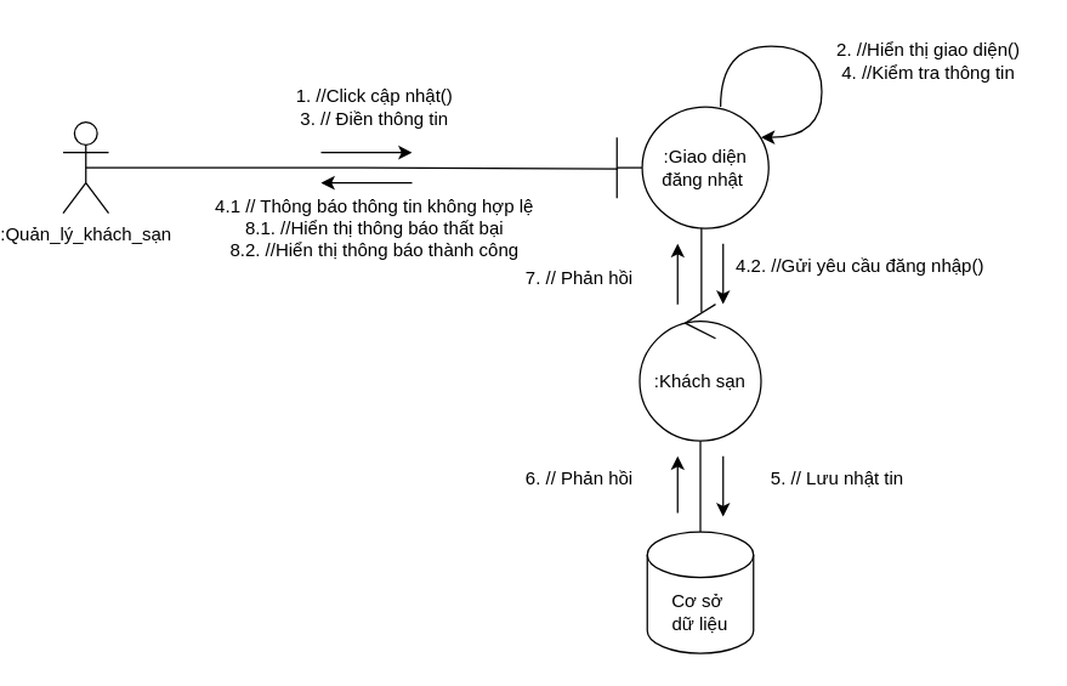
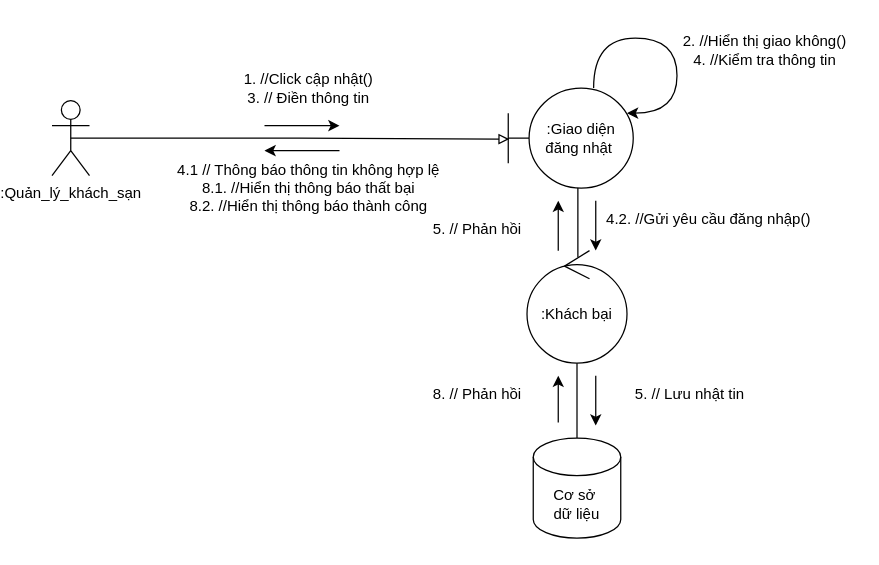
- <mxCell id="22" value="&lt;span id=&quot;selected_text&quot;&gt;&lt;/span&gt;&lt;span id=&quot;selected_text&quot;&gt;&lt;/span&gt;&lt;span id=&quot;selected_text&quot;&gt;&lt;/span&gt;&lt;span id=&quot;selected_text&quot;&gt;&lt;/span&gt;2. //Hiển thị giao diện()&lt;div&gt;4. //Kiểm tra thông tin&lt;/div&gt;" style="text;html=1;align=center;verticalAlign=middle;resizable=0;points=[];autosize=1;strokeColor=none;fillColor=none;" vertex="1" parent="1"><mxGeometry x="520" y="20" width="140" height="40" as="geometry" /></mxCell>
+ <mxCell id="22" value="&lt;span id=&quot;selected_text&quot;&gt;&lt;/span&gt;&lt;span id=&quot;selected_text&quot;&gt;&lt;/span&gt;&lt;span id=&quot;selected_text&quot;&gt;&lt;/span&gt;&lt;span id=&quot;selected_text&quot;&gt;&lt;/span&gt;2. //Hiển thị giao không()&lt;div&gt;4. //Kiểm tra thông tin&lt;/div&gt;" style="text;html=1;align=center;verticalAlign=middle;resizable=0;points=[];autosize=1;strokeColor=none;fillColor=none;" vertex="1" parent="1"><mxGeometry x="520" y="20" width="140" height="40" as="geometry" /></mxCell>
- <mxCell id="2" style="edgeStyle=orthogonalEdgeStyle;rounded=0;orthogonalLoop=1;jettySize=auto;html=1;entryX=0.007;entryY=0.51;entryDx=0;entryDy=0;endArrow=none;endFill=0;entryPerimeter=0;exitX=0.5;exitY=0.5;exitDx=0;exitDy=0;exitPerimeter=0;" edge="1" parent="1" source="3" target="17"><mxGeometry relative="1" as="geometry"><mxPoint x="320" y="110" as="targetPoint" /><mxPoint x="115" y="110" as="sourcePoint" /></mxGeometry></mxCell>
+ <mxCell id="2" style="edgeStyle=orthogonalEdgeStyle;rounded=0;orthogonalLoop=1;jettySize=auto;html=1;entryX=0.007;entryY=0.51;entryDx=0;entryDy=0;endArrow=block;endFill=0;entryPerimeter=0;exitX=0.5;exitY=0.5;exitDx=0;exitDy=0;exitPerimeter=0;" edge="1" parent="1" source="3" target="17"><mxGeometry relative="1" as="geometry"><mxPoint x="320" y="110" as="targetPoint" /><mxPoint x="115" y="110" as="sourcePoint" /></mxGeometry></mxCell>
- <mxCell id="16" value="7. // Phản hồi" style="text;html=1;align=center;verticalAlign=middle;resizable=0;points=[];autosize=1;strokeColor=none;fillColor=none;" vertex="1" parent="1"><mxGeometry x="315" y="167.5" width="90" height="30" as="geometry" /></mxCell>
+ <mxCell id="16" value="5. // Phản hồi" style="text;html=1;align=center;verticalAlign=middle;resizable=0;points=[];autosize=1;strokeColor=none;fillColor=none;" vertex="1" parent="1"><mxGeometry x="315" y="167.5" width="90" height="30" as="geometry" /></mxCell>
- <mxCell id="18" value="&lt;span id=&quot;selected_text&quot;&gt;&lt;/span&gt;&lt;span id=&quot;selected_text&quot;&gt;&lt;/span&gt;&lt;span id=&quot;selected_text&quot;&gt;&lt;/span&gt;&lt;span id=&quot;selected_text&quot;&gt;&lt;/span&gt;&lt;span id=&quot;selected_text&quot;&gt;&lt;/span&gt;&lt;span id=&quot;selected_text&quot;&gt;&lt;/span&gt;:Khách sạn" style="ellipse;shape=umlControl;whiteSpace=wrap;html=1;" vertex="1" parent="1"><mxGeometry x="400" y="200" width="80" height="90" as="geometry" /></mxCell>
+ <mxCell id="18" value="&lt;span id=&quot;selected_text&quot;&gt;&lt;/span&gt;&lt;span id=&quot;selected_text&quot;&gt;&lt;/span&gt;&lt;span id=&quot;selected_text&quot;&gt;&lt;/span&gt;&lt;span id=&quot;selected_text&quot;&gt;&lt;/span&gt;&lt;span id=&quot;selected_text&quot;&gt;&lt;/span&gt;&lt;span id=&quot;selected_text&quot;&gt;&lt;/span&gt;:Khách bại" style="ellipse;shape=umlControl;whiteSpace=wrap;html=1;" vertex="1" parent="1"><mxGeometry x="400" y="200" width="80" height="90" as="geometry" /></mxCell>
- <mxCell id="14" value="6. // Phản hồi" style="text;html=1;align=center;verticalAlign=middle;resizable=0;points=[];autosize=1;strokeColor=none;fillColor=none;" vertex="1" parent="1"><mxGeometry x="315" y="300" width="90" height="30" as="geometry" /></mxCell>
+ <mxCell id="14" value="8. // Phản hồi" style="text;html=1;align=center;verticalAlign=middle;resizable=0;points=[];autosize=1;strokeColor=none;fillColor=none;" vertex="1" parent="1"><mxGeometry x="315" y="300" width="90" height="30" as="geometry" /></mxCell>
